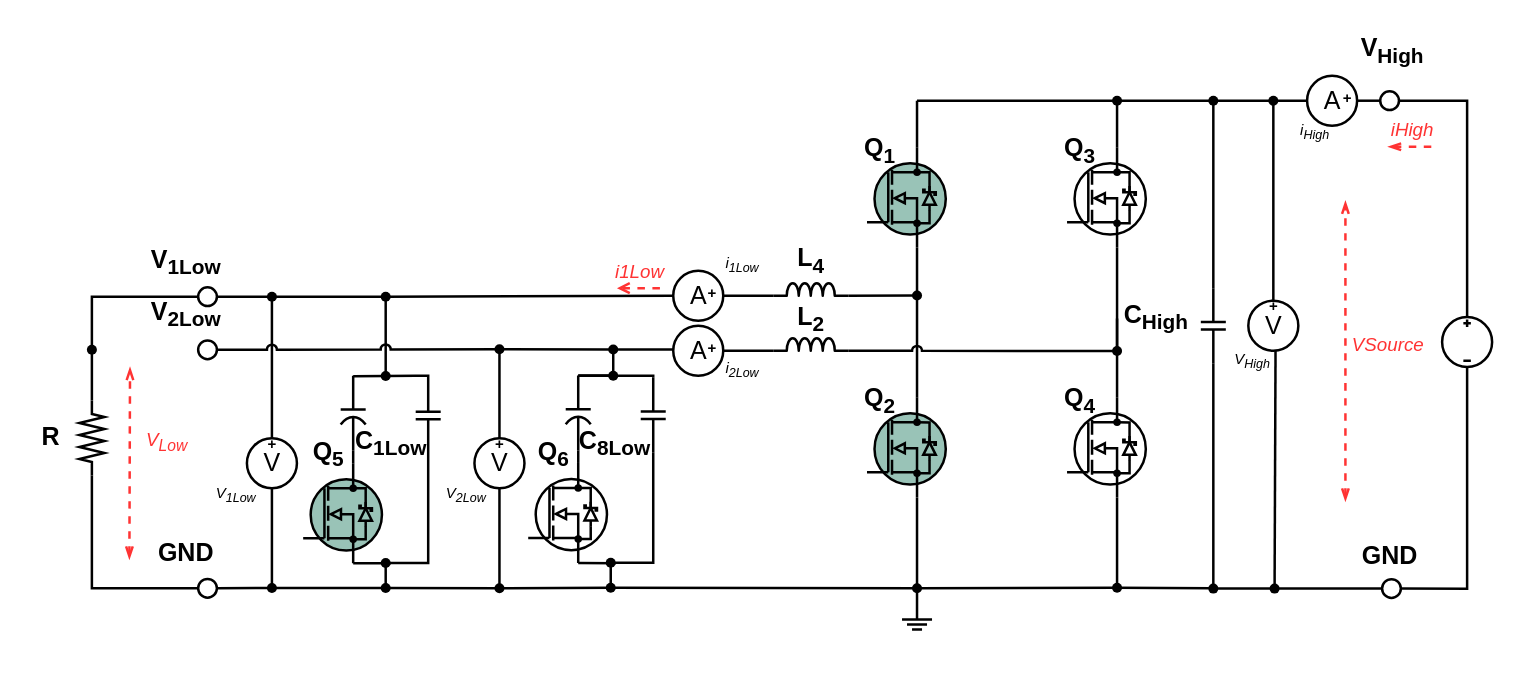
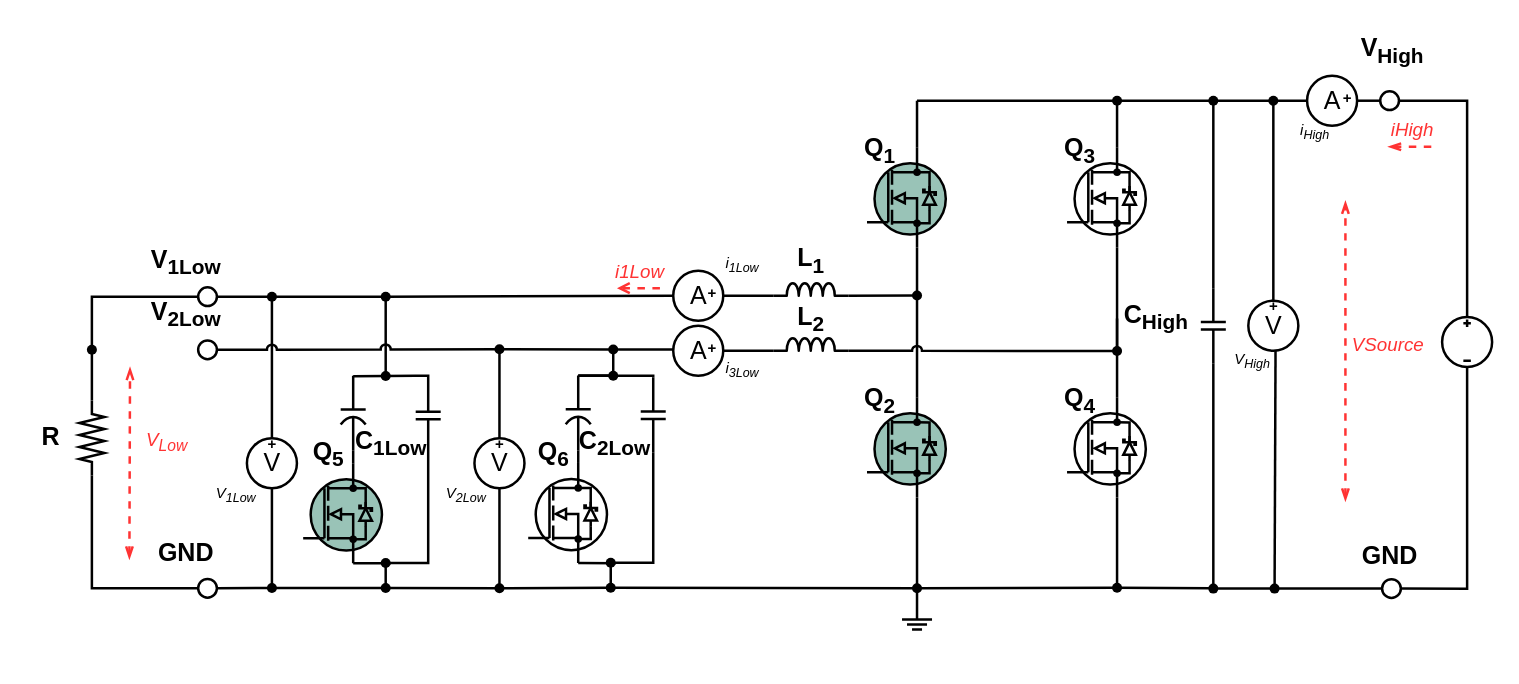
- <mxCell id="7" value="L&lt;sub&gt;4&lt;/sub&gt;" style="text;html=1;align=center;verticalAlign=middle;resizable=0;points=[];autosize=1;strokeColor=none;fillColor=none;fontSize=20;fontStyle=1;rounded=0;strokeWidth=2;" vertex="1" parent="2"><mxGeometry x="608" y="168.25" width="40" height="40" as="geometry" /></mxCell>
+ <mxCell id="7" value="L&lt;sub&gt;1&lt;/sub&gt;" style="text;html=1;align=center;verticalAlign=middle;resizable=0;points=[];autosize=1;strokeColor=none;fillColor=none;fontSize=20;fontStyle=1;rounded=0;strokeWidth=2;" vertex="1" parent="2"><mxGeometry x="608" y="168.25" width="40" height="40" as="geometry" /></mxCell>
- <mxCell id="3" value="i&lt;sub&gt;2Low&lt;/sub&gt;" style="text;html=1;align=center;verticalAlign=middle;resizable=0;points=[];autosize=1;strokeColor=none;fillColor=none;fontStyle=2;rounded=0;strokeWidth=2;" vertex="1" parent="2"><mxGeometry x="548" y="259.93" width="50" height="30" as="geometry" /></mxCell>
+ <mxCell id="3" value="i&lt;sub&gt;3Low&lt;/sub&gt;" style="text;html=1;align=center;verticalAlign=middle;resizable=0;points=[];autosize=1;strokeColor=none;fillColor=none;fontStyle=2;rounded=0;strokeWidth=2;" vertex="1" parent="2"><mxGeometry x="548" y="259.93" width="50" height="30" as="geometry" /></mxCell>
- <mxCell id="124" value="C&lt;sub&gt;8Low&lt;/sub&gt;" style="text;html=1;align=center;verticalAlign=middle;resizable=0;points=[];autosize=1;strokeColor=none;fillColor=none;fontSize=20;fontStyle=1;rounded=0;strokeWidth=2;" vertex="1" parent="2"><mxGeometry x="431" y="314.0" width="80" height="40" as="geometry" /></mxCell>
+ <mxCell id="124" value="C&lt;sub&gt;2Low&lt;/sub&gt;" style="text;html=1;align=center;verticalAlign=middle;resizable=0;points=[];autosize=1;strokeColor=none;fillColor=none;fontSize=20;fontStyle=1;rounded=0;strokeWidth=2;" vertex="1" parent="2"><mxGeometry x="431" y="314.0" width="80" height="40" as="geometry" /></mxCell>
